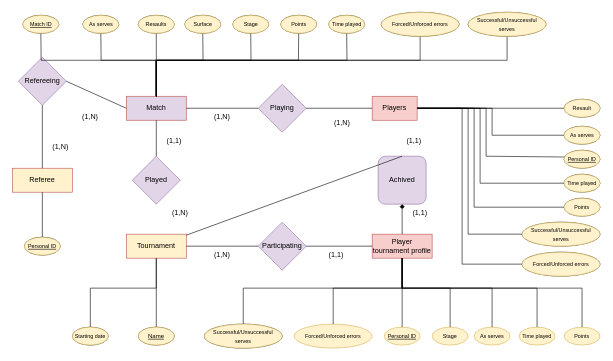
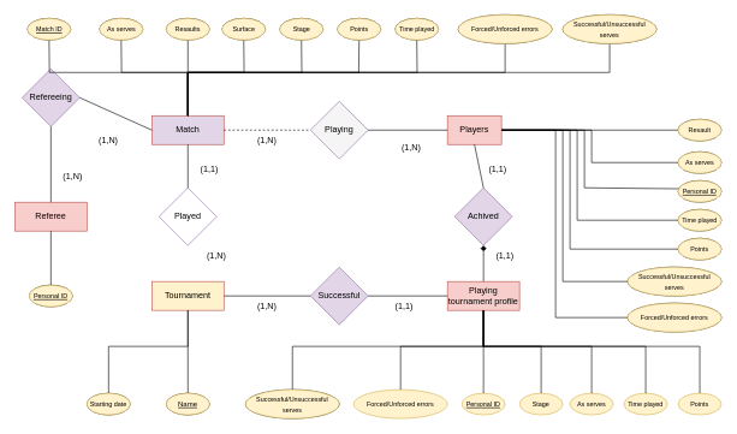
- <mxCell id="13" value="" style="endArrow=none;html=1;rounded=0;exitX=1;exitY=0.5;exitDx=0;exitDy=0;entryX=0;entryY=0.5;entryDx=0;entryDy=0;" parent="1" source="4" target="12" edge="1"><mxGeometry width="50" height="50" relative="1" as="geometry"><mxPoint x="330" y="230" as="sourcePoint" /><mxPoint x="380" y="180" as="targetPoint" /></mxGeometry></mxCell>
+ <mxCell id="13" value="" style="endArrow=none;html=1;rounded=0;exitX=1;exitY=0.5;exitDx=0;exitDy=0;entryX=0;entryY=0.5;entryDx=0;entryDy=0;dashed=1;" parent="1" source="4" target="12" edge="1"><mxGeometry width="50" height="50" relative="1" as="geometry"><mxPoint x="330" y="230" as="sourcePoint" /><mxPoint x="380" y="180" as="targetPoint" /></mxGeometry></mxCell>
- <mxCell id="12" value="Playing" style="rhombus;whiteSpace=wrap;html=1;fillColor=#e1d5e7;strokeColor=#9673a6;" parent="1" vertex="1"><mxGeometry x="430" y="140" width="80" height="80" as="geometry" /></mxCell>
+ <mxCell id="12" value="Playing" style="rhombus;whiteSpace=wrap;html=1;fillColor=#f5f5f5;strokeColor=#9673a6;" parent="1" vertex="1"><mxGeometry x="430" y="140" width="80" height="80" as="geometry" /></mxCell>
- <mxCell id="9" value="Referee" style="rounded=0;whiteSpace=wrap;html=1;fillColor=#fff2cc;strokeColor=#b85450;" parent="1" vertex="1"><mxGeometry x="20" y="280" width="100" height="40" as="geometry" /></mxCell>
+ <mxCell id="9" value="Referee" style="rounded=0;whiteSpace=wrap;html=1;fillColor=#f8cecc;strokeColor=#b85450;" parent="1" vertex="1"><mxGeometry x="20" y="280" width="100" height="40" as="geometry" /></mxCell>
- <mxCell id="2" value="Played" style="rhombus;whiteSpace=wrap;html=1;fillColor=#e1d5e7;strokeColor=#9673a6;" parent="1" vertex="1"><mxGeometry x="220" y="260" width="80" height="80" as="geometry" /></mxCell>
+ <mxCell id="2" value="Played" style="rhombus;whiteSpace=wrap;html=1;fillColor=#ffffff;strokeColor=#9673a6;" parent="1" vertex="1"><mxGeometry x="220" y="260" width="80" height="80" as="geometry" /></mxCell>
- <mxCell id="53" value="Achived" style="whiteSpace=wrap;html=1;fillColor=#e1d5e7;strokeColor=#9673a6;rounded=1;" parent="1" vertex="1"><mxGeometry x="630" y="260" width="80" height="80" as="geometry" /></mxCell>
+ <mxCell id="53" value="Achived" style="rhombus;whiteSpace=wrap;html=1;fillColor=#e1d5e7;strokeColor=#9673a6;" parent="1" vertex="1"><mxGeometry x="630" y="260" width="80" height="80" as="geometry" /></mxCell>
- <mxCell id="102" value="" style="endArrow=none;html=1;rounded=0;exitX=0.5;exitY=0;exitDx=0;exitDy=0;" edge="1" parent="1" source="53" target="3"><mxGeometry width="50" height="50" relative="1" as="geometry"><mxPoint x="670" y="250" as="sourcePoint" /><mxPoint x="660" y="230" as="targetPoint" /></mxGeometry></mxCell>
+ <mxCell id="102" value="" style="endArrow=none;html=1;rounded=0;exitX=0.5;exitY=0;exitDx=0;exitDy=0;entryX=0.5;entryY=1;entryDx=0;entryDy=0;" edge="1" parent="1" source="53" target="14"><mxGeometry width="50" height="50" relative="1" as="geometry"><mxPoint x="670" y="250" as="sourcePoint" /><mxPoint x="660" y="230" as="targetPoint" /></mxGeometry></mxCell>
- <mxCell id="17" value="Participating" style="rhombus;whiteSpace=wrap;html=1;fillColor=#e1d5e7;strokeColor=#9673a6;" parent="1" vertex="1"><mxGeometry x="430" y="370" width="80" height="80" as="geometry" /></mxCell>
+ <mxCell id="17" value="Successful" style="rhombus;whiteSpace=wrap;html=1;fillColor=#e1d5e7;strokeColor=#9673a6;" parent="1" vertex="1"><mxGeometry x="430" y="370" width="80" height="80" as="geometry" /></mxCell>
- <mxCell id="51" value="Player tournament profile" style="rounded=0;whiteSpace=wrap;html=1;fillColor=#f8cecc;strokeColor=#b85450;" parent="1" vertex="1"><mxGeometry x="620" y="390" width="100" height="40" as="geometry" /></mxCell>
+ <mxCell id="51" value="Playing tournament profile" style="rounded=0;whiteSpace=wrap;html=1;fillColor=#f8cecc;strokeColor=#b85450;" parent="1" vertex="1"><mxGeometry x="620" y="390" width="100" height="40" as="geometry" /></mxCell>
